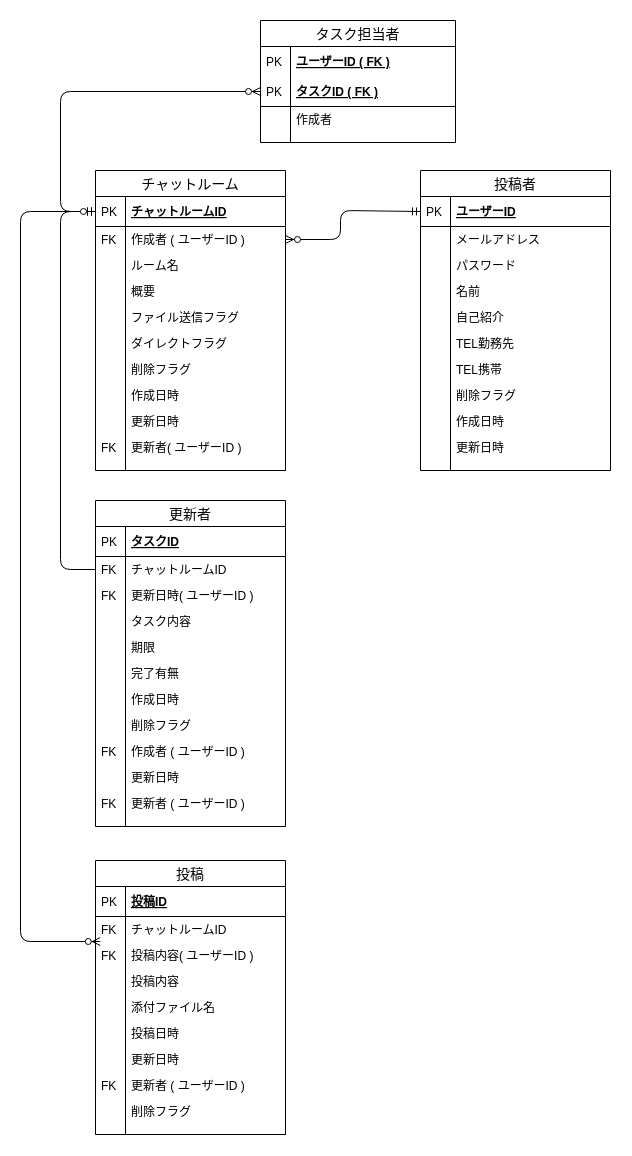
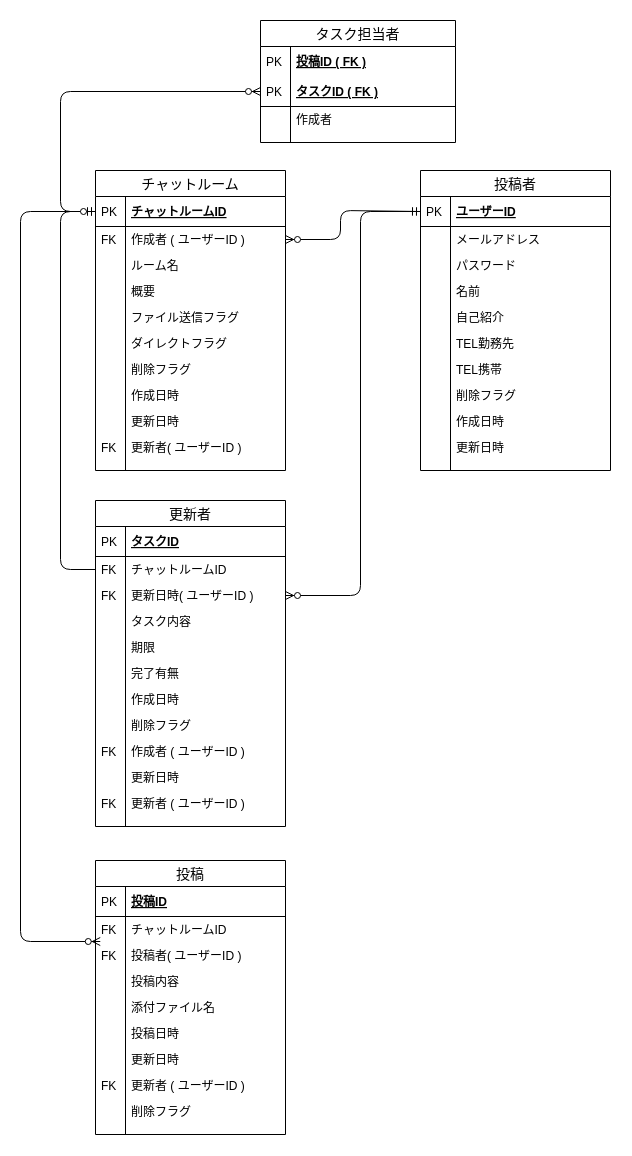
- <mxCell id="100" value="ユーザーID ( FK )" style="shape=partialRectangle;top=0;left=0;right=0;bottom=1;align=left;verticalAlign=middle;fillColor=none;spacingLeft=34;spacingRight=4;overflow=hidden;rotatable=0;points=[[0,0.5],[1,0.5]];portConstraint=eastwest;dropTarget=0;fontStyle=5;fontSize=12;strokeColor=none;" parent="99" vertex="1"><mxGeometry y="26" width="195" height="30" as="geometry" /></mxCell>
+ <mxCell id="100" value="投稿ID ( FK )" style="shape=partialRectangle;top=0;left=0;right=0;bottom=1;align=left;verticalAlign=middle;fillColor=none;spacingLeft=34;spacingRight=4;overflow=hidden;rotatable=0;points=[[0,0.5],[1,0.5]];portConstraint=eastwest;dropTarget=0;fontStyle=5;fontSize=12;strokeColor=none;" parent="99" vertex="1"><mxGeometry y="26" width="195" height="30" as="geometry" /></mxCell>
+ <mxCell id="2" value="" style="fontSize=12;html=1;endArrow=ERzeroToMany;startArrow=ERmandOne;exitX=0;exitY=0.5;exitDx=0;exitDy=0;entryX=1;entryY=0.5;entryDx=0;entryDy=0;" parent="1" source="31" target="58" edge="1"><mxGeometry width="100" height="100" relative="1" as="geometry"><mxPoint x="209" y="400" as="sourcePoint" /><mxPoint x="189" y="510" as="targetPoint" /><Array as="points"><mxPoint x="360" y="211" /><mxPoint x="360" y="595" /></Array></mxGeometry></mxCell>
- <mxCell id="83" value="投稿内容( ユーザーID )" style="shape=partialRectangle;top=0;left=0;right=0;bottom=0;align=left;verticalAlign=top;fillColor=none;spacingLeft=34;spacingRight=4;overflow=hidden;rotatable=0;points=[[0,0.5],[1,0.5]];portConstraint=eastwest;dropTarget=0;fontSize=12;" parent="78" vertex="1"><mxGeometry y="82" width="190" height="26" as="geometry" /></mxCell>
+ <mxCell id="83" value="投稿者( ユーザーID )" style="shape=partialRectangle;top=0;left=0;right=0;bottom=0;align=left;verticalAlign=top;fillColor=none;spacingLeft=34;spacingRight=4;overflow=hidden;rotatable=0;points=[[0,0.5],[1,0.5]];portConstraint=eastwest;dropTarget=0;fontSize=12;" parent="78" vertex="1"><mxGeometry y="82" width="190" height="26" as="geometry" /></mxCell>
